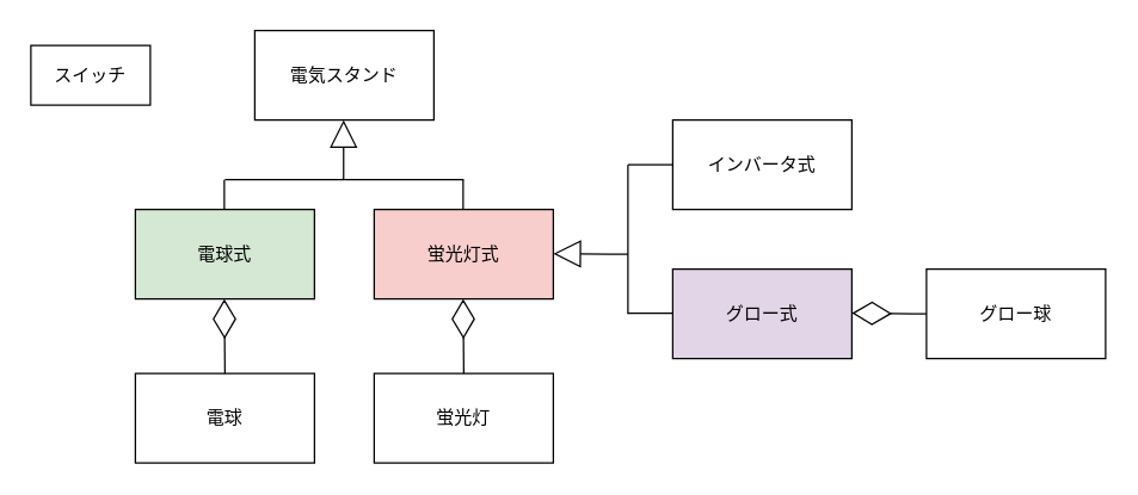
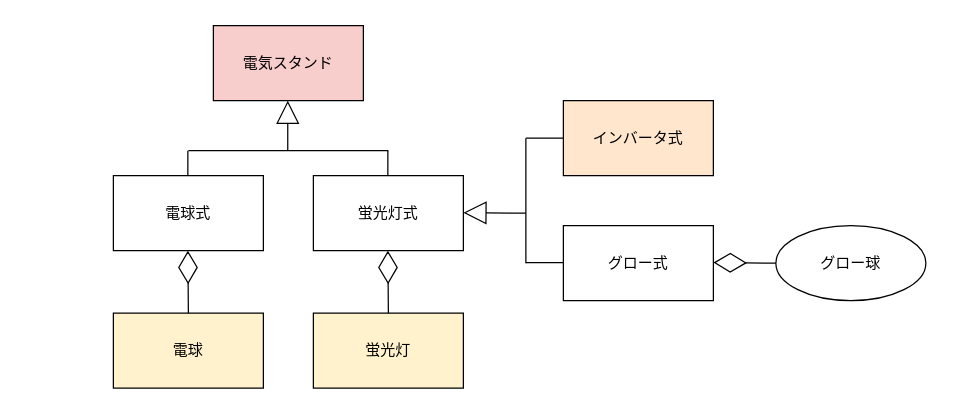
- <mxCell id="3" value="スイッチ" style="rounded=0;whiteSpace=wrap;html=1;" vertex="1" parent="1"><mxGeometry x="20" y="30" width="80" height="40" as="geometry" /></mxCell>
- <mxCell id="2" value="電気スタンド" style="rounded=0;whiteSpace=wrap;html=1;" vertex="1" parent="1"><mxGeometry x="170" y="20" width="120" height="60" as="geometry" /></mxCell>
+ <mxCell id="2" value="電気スタンド" style="rounded=0;whiteSpace=wrap;html=1;fillColor=#f8cecc;" vertex="1" parent="1"><mxGeometry x="170" y="20" width="120" height="60" as="geometry" /></mxCell>
- <mxCell id="8" value="インバータ式" style="rounded=0;whiteSpace=wrap;html=1;" vertex="1" parent="1"><mxGeometry x="450" y="80" width="120" height="60" as="geometry" /></mxCell>
+ <mxCell id="8" value="インバータ式" style="rounded=0;whiteSpace=wrap;html=1;fillColor=#ffe6cc;" vertex="1" parent="1"><mxGeometry x="450" y="80" width="120" height="60" as="geometry" /></mxCell>
- <mxCell id="4" value="電球式" style="rounded=0;whiteSpace=wrap;html=1;fillColor=#d5e8d4;" vertex="1" parent="1"><mxGeometry x="90" y="140" width="120" height="60" as="geometry" /></mxCell>
+ <mxCell id="4" value="電球式" style="rounded=0;whiteSpace=wrap;html=1;" vertex="1" parent="1"><mxGeometry x="90" y="140" width="120" height="60" as="geometry" /></mxCell>
- <mxCell id="5" value="蛍光灯式" style="rounded=0;whiteSpace=wrap;html=1;fillColor=#f8cecc;" vertex="1" parent="1"><mxGeometry x="250" y="140" width="120" height="60" as="geometry" /></mxCell>
+ <mxCell id="5" value="蛍光灯式" style="rounded=0;whiteSpace=wrap;html=1;" vertex="1" parent="1"><mxGeometry x="250" y="140" width="120" height="60" as="geometry" /></mxCell>
- <mxCell id="9" value="グロー式" style="rounded=0;whiteSpace=wrap;html=1;fillColor=#e1d5e7;" vertex="1" parent="1"><mxGeometry x="450" y="180" width="120" height="60" as="geometry" /></mxCell>
+ <mxCell id="9" value="グロー式" style="rounded=0;whiteSpace=wrap;html=1;" vertex="1" parent="1"><mxGeometry x="450" y="180" width="120" height="60" as="geometry" /></mxCell>
- <mxCell id="10" value="グロー球" style="rounded=0;whiteSpace=wrap;html=1;" vertex="1" parent="1"><mxGeometry x="620" y="180" width="120" height="60" as="geometry" /></mxCell>
+ <mxCell id="10" value="グロー球" style="ellipse;whiteSpace=wrap;html=1;" vertex="1" parent="1"><mxGeometry x="620" y="180" width="120" height="60" as="geometry" /></mxCell>
- <mxCell id="6" value="電球" style="rounded=0;whiteSpace=wrap;html=1;" vertex="1" parent="1"><mxGeometry x="90" y="250" width="120" height="60" as="geometry" /></mxCell>
+ <mxCell id="6" value="電球" style="rounded=0;whiteSpace=wrap;html=1;fillColor=#fff2cc;" vertex="1" parent="1"><mxGeometry x="90" y="250" width="120" height="60" as="geometry" /></mxCell>
- <mxCell id="7" value="蛍光灯" style="rounded=0;whiteSpace=wrap;html=1;" vertex="1" parent="1"><mxGeometry x="250" y="250" width="120" height="60" as="geometry" /></mxCell>
+ <mxCell id="7" value="蛍光灯" style="rounded=0;whiteSpace=wrap;html=1;fillColor=#fff2cc;" vertex="1" parent="1"><mxGeometry x="250" y="250" width="120" height="60" as="geometry" /></mxCell>
